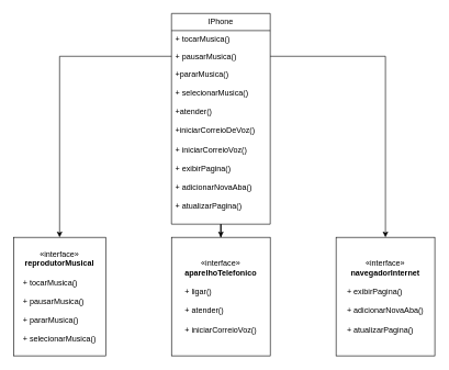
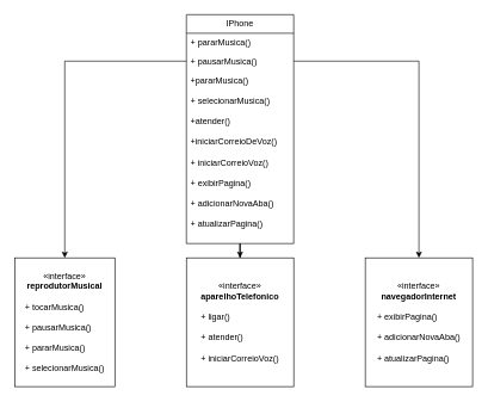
- <mxCell id="4" value="+ tocarMusica()" style="text;strokeColor=none;fillColor=none;align=left;verticalAlign=top;spacingLeft=4;spacingRight=4;overflow=hidden;rotatable=0;points=[[0,0.5],[1,0.5]];portConstraint=eastwest;whiteSpace=wrap;html=1;" vertex="1" parent="3"><mxGeometry y="26" width="150" height="26" as="geometry" /></mxCell>
+ <mxCell id="4" value="+ pararMusica()" style="text;strokeColor=none;fillColor=none;align=left;verticalAlign=top;spacingLeft=4;spacingRight=4;overflow=hidden;rotatable=0;points=[[0,0.5],[1,0.5]];portConstraint=eastwest;whiteSpace=wrap;html=1;" vertex="1" parent="3"><mxGeometry y="26" width="150" height="26" as="geometry" /></mxCell>
